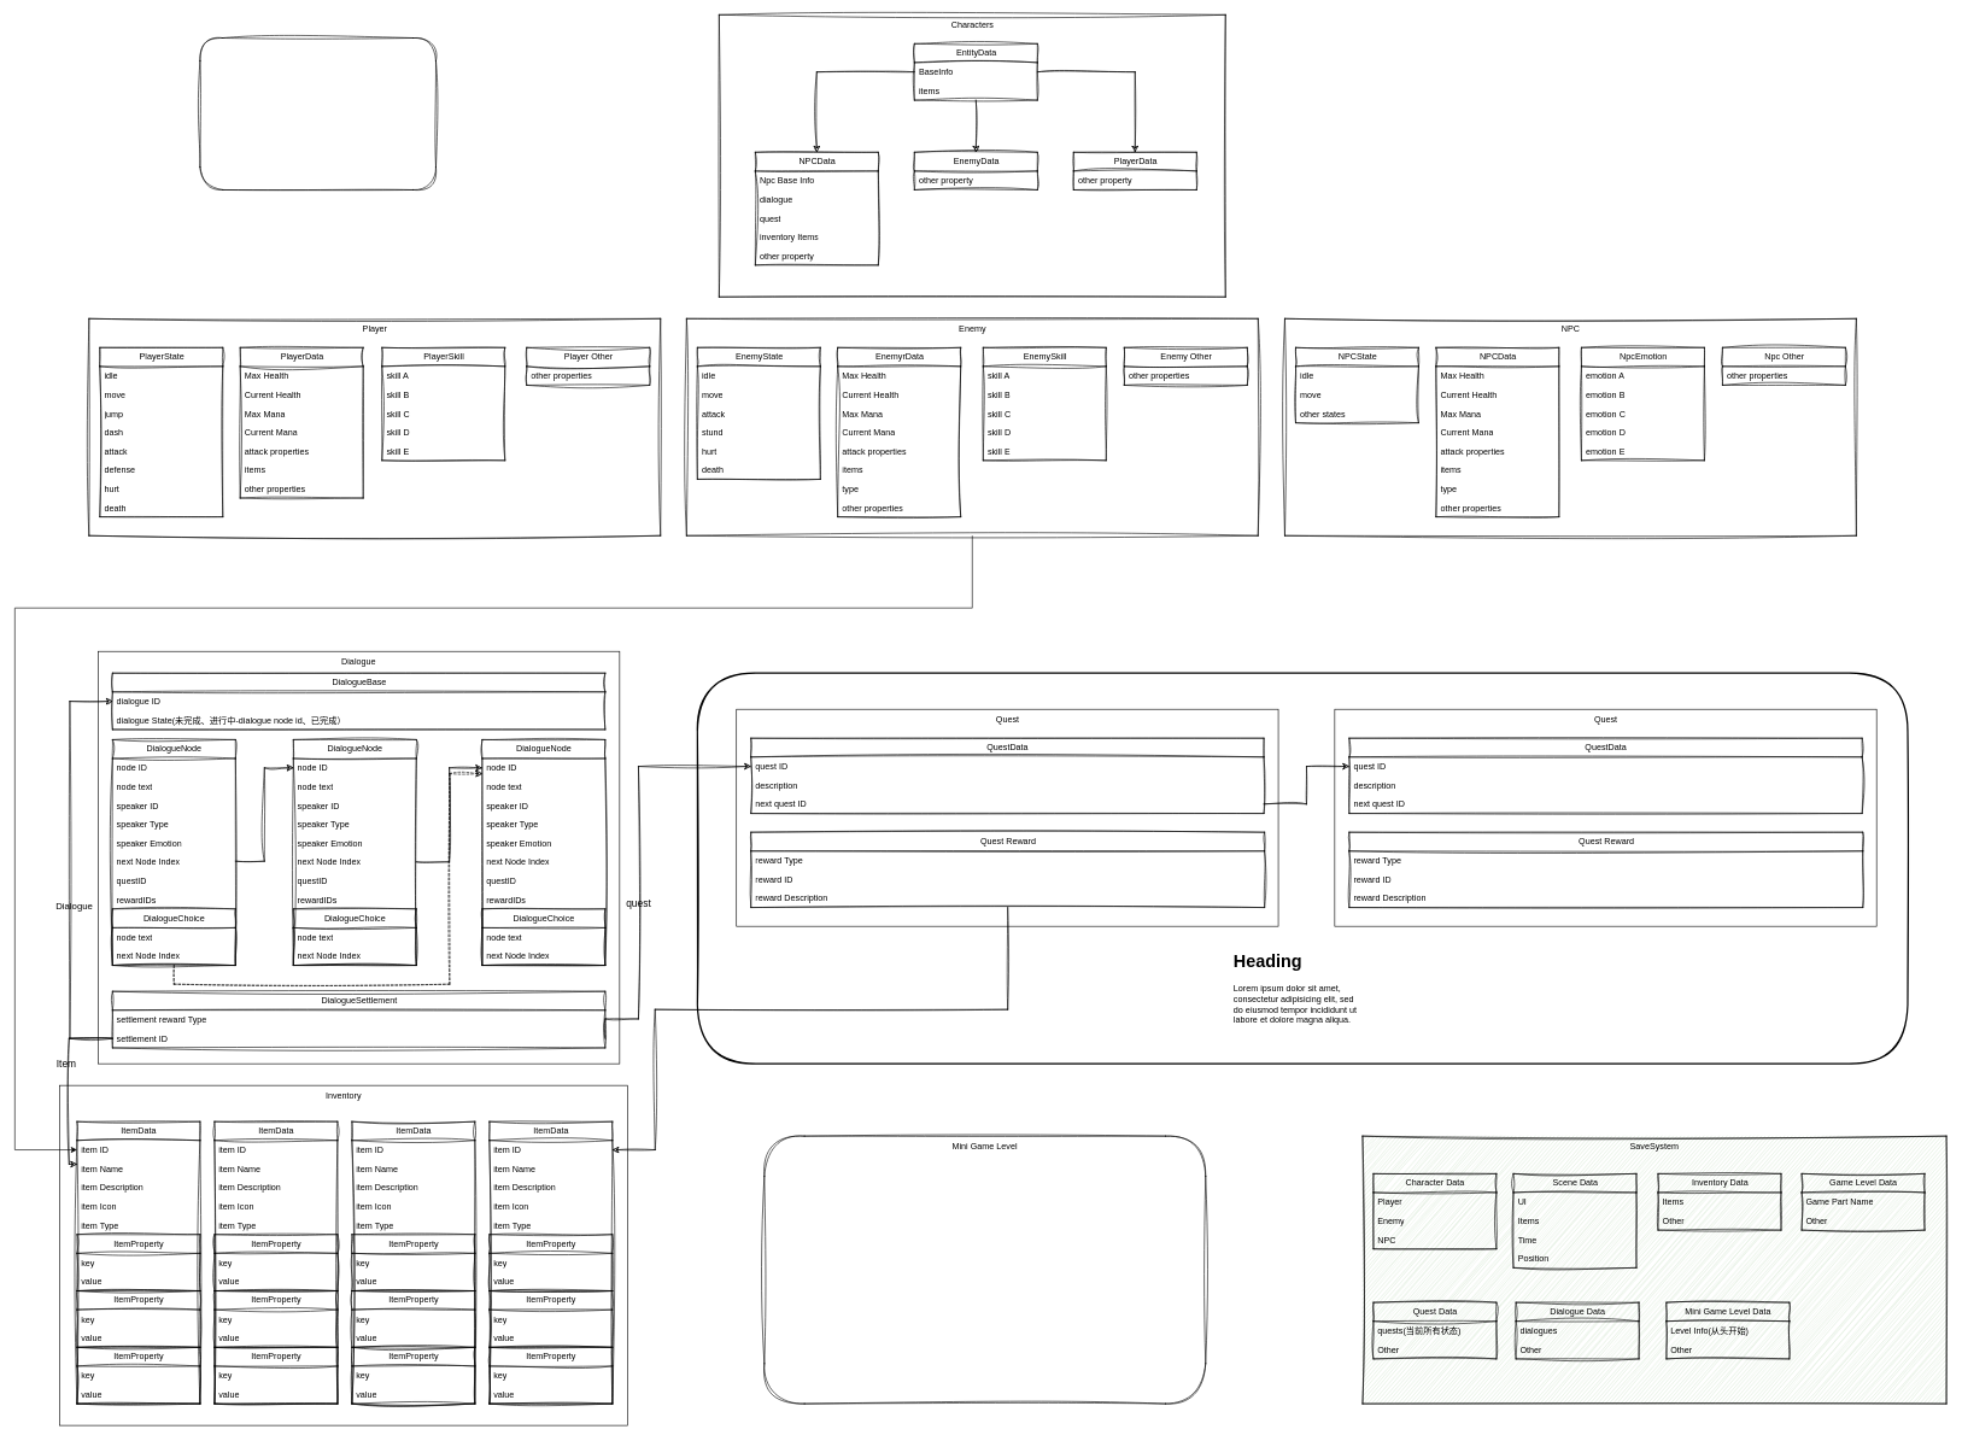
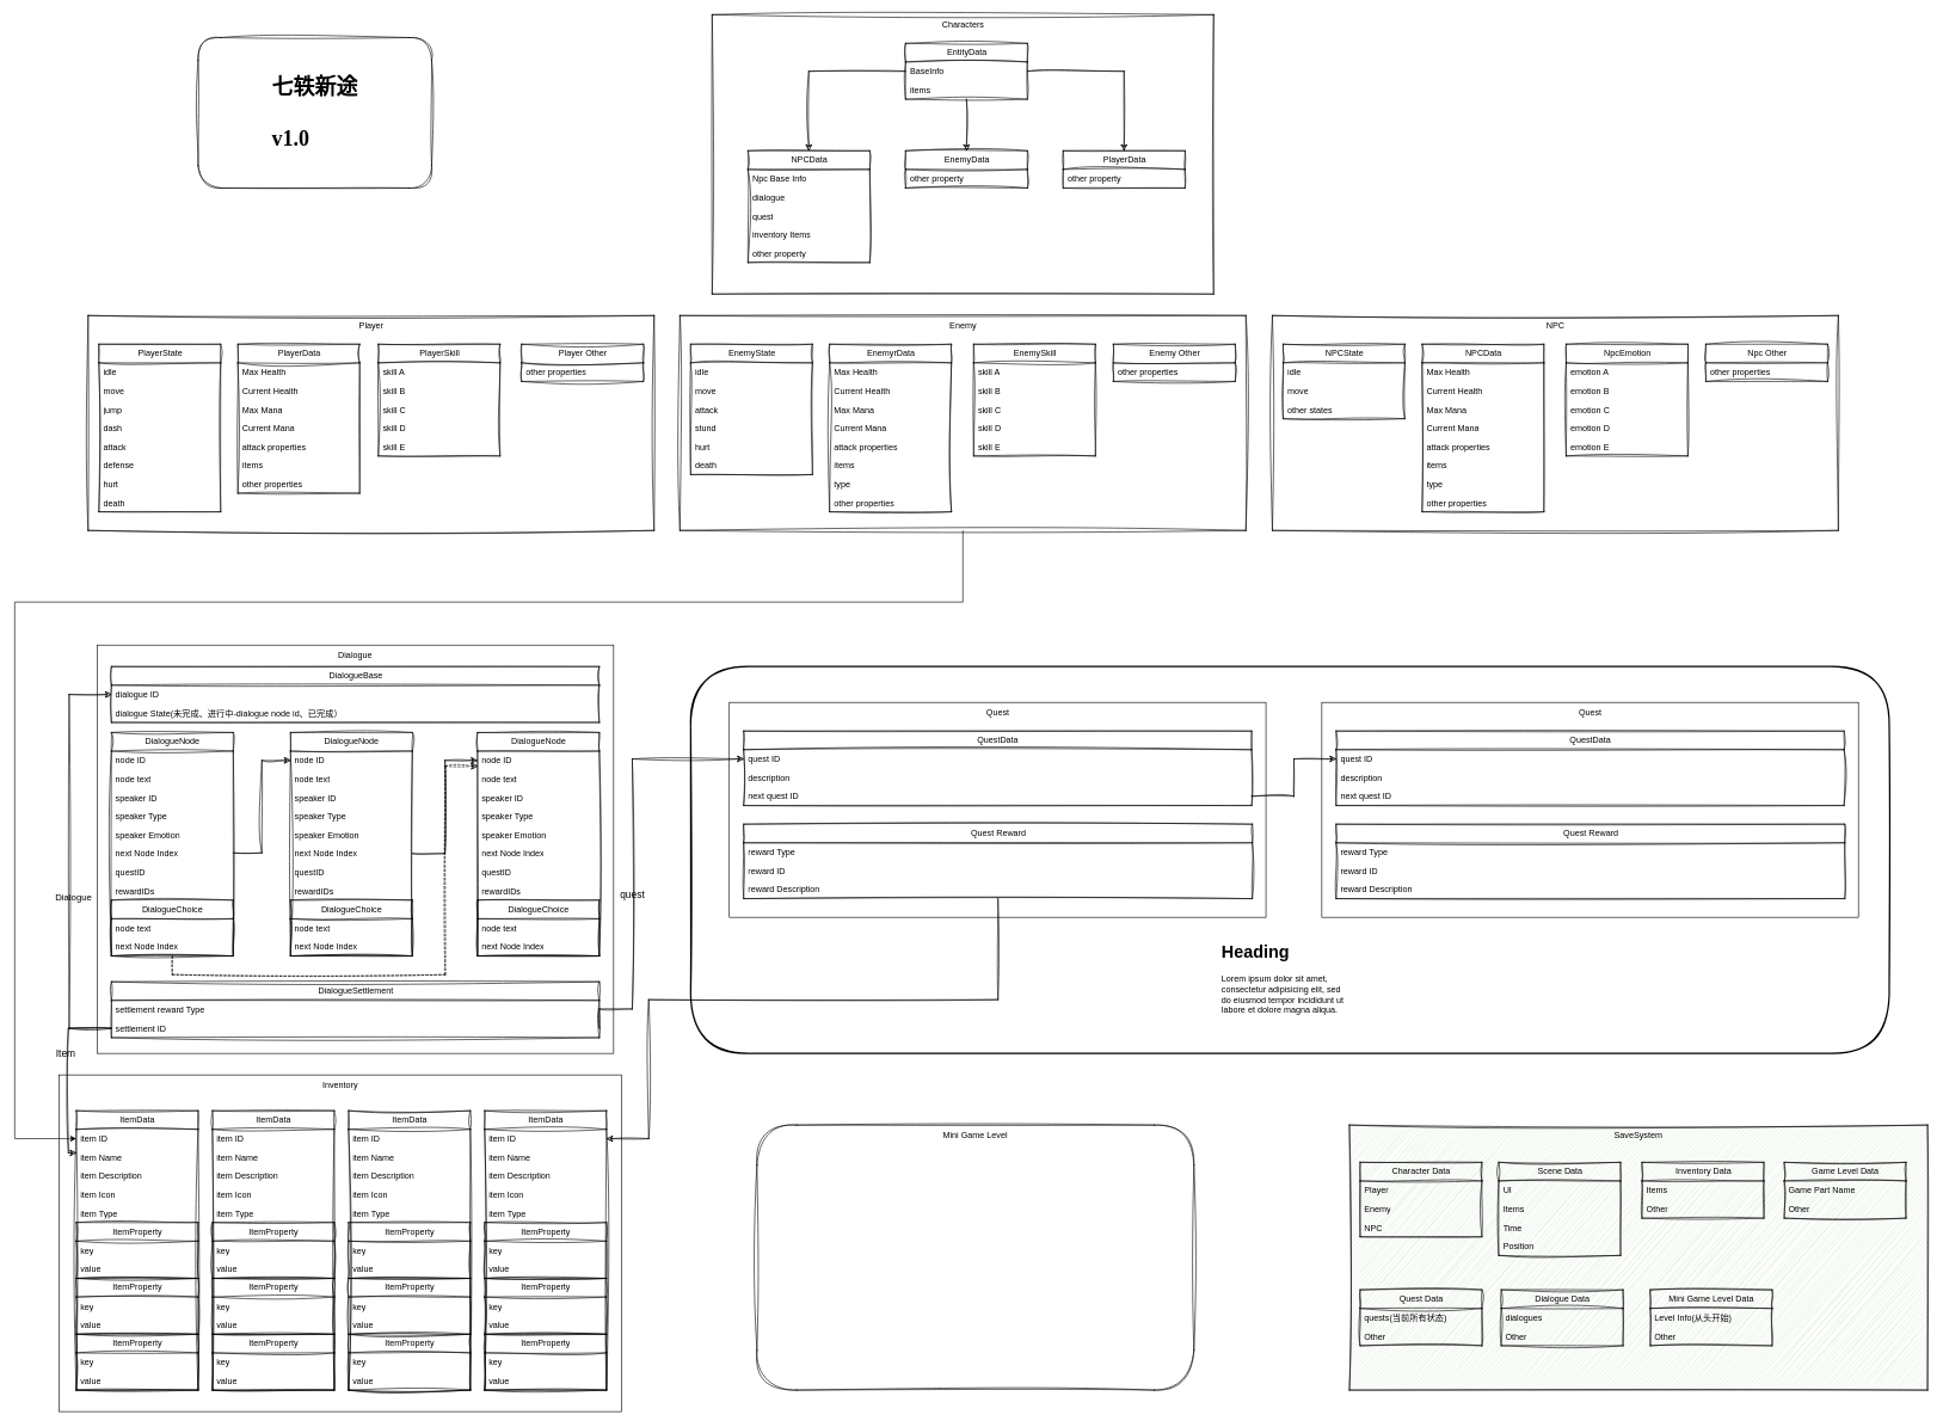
+ <mxCell id="255" value="&lt;div style=&quot;font-size: medium; text-align: start;&quot; data-hash=&quot;d2b46b7817c2ef803762378b39112e2f&quot; data-version=&quot;3.0.0&quot;&gt;&lt;/div&gt;&lt;div style=&quot;text-align: start;&quot; class=&quot;document&quot;&gt;&lt;div style=&quot;&quot; class=&quot;section&quot;&gt;&lt;h1 style=&quot;text-align: justify; line-height: 2.41; margin: 17pt 0pt 16.5pt;&quot; class=&quot;paragraph text-align-type-justify horizontal-splitline normal tco-title-heading 1&quot;&gt;&lt;span style=&quot;font-family: 宋体; letter-spacing: 0pt; vertical-align: baseline;&quot; data-font-family=&quot;宋体&quot;&gt;&lt;font style=&quot;font-size: 30px;&quot;&gt;七轶新途&lt;br&gt;v1.0&lt;/font&gt;&lt;/span&gt;&lt;/h1&gt;&lt;/div&gt;&lt;/div&gt;" style="text;html=1;strokeColor=none;fillColor=none;align=center;verticalAlign=middle;whiteSpace=wrap;overflow=hidden;labelBackgroundColor=none;" parent="1" vertex="1"><mxGeometry x="319.5" y="61" width="237.5" height="180" as="geometry" /></mxCell>
